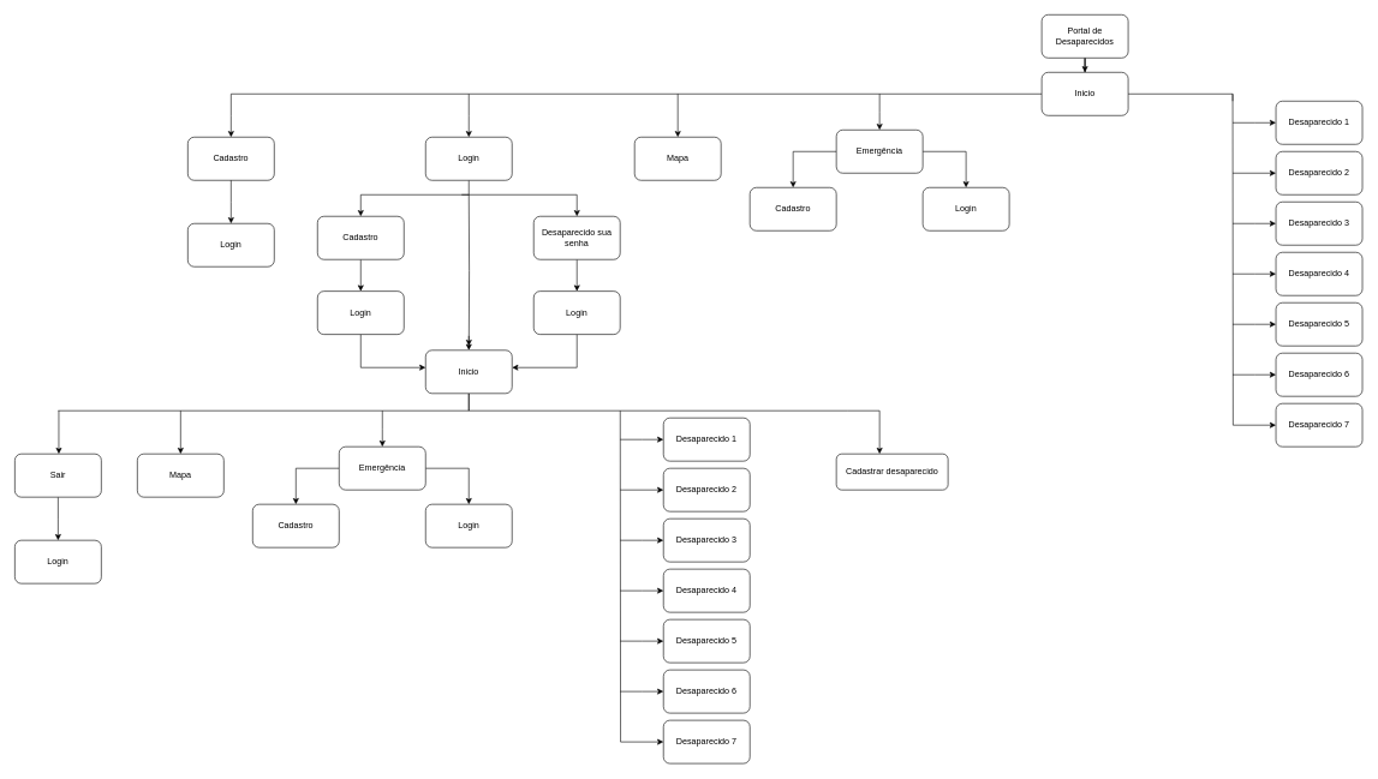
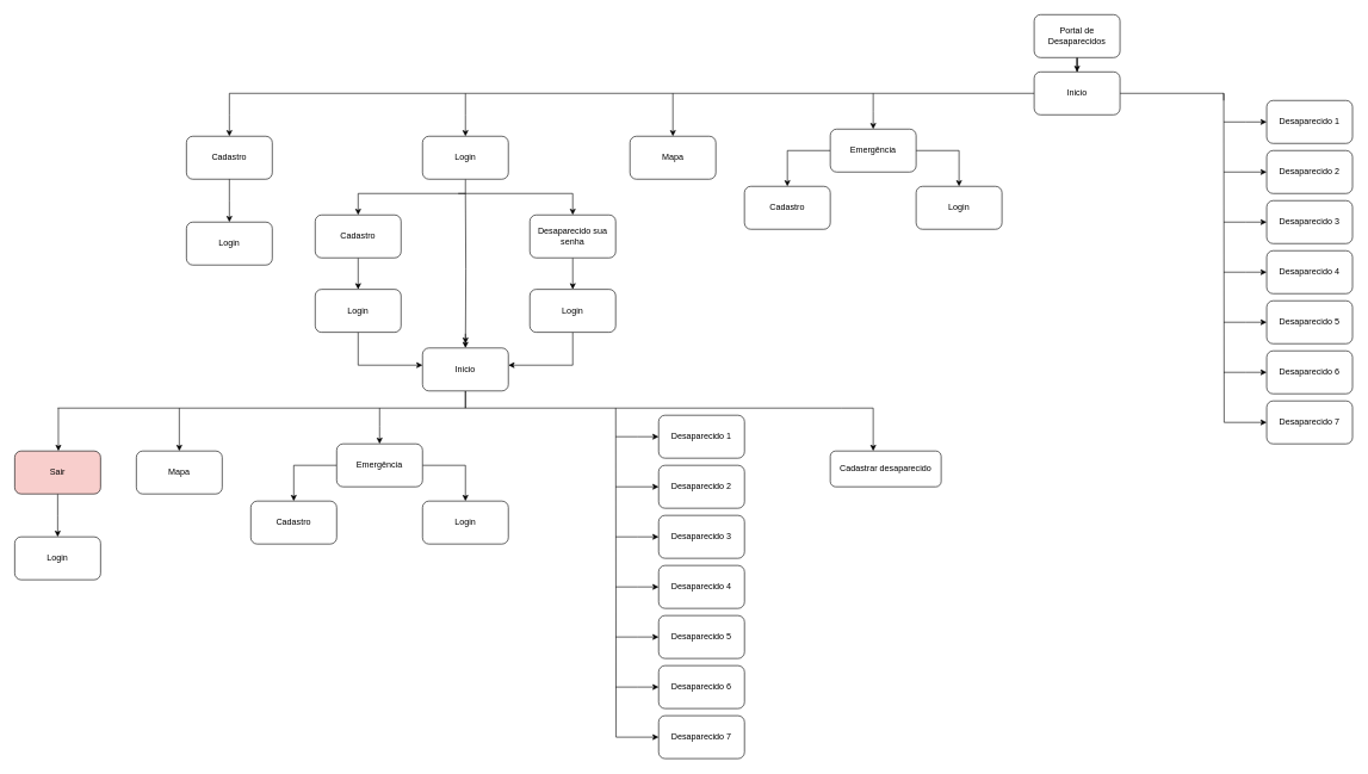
- <mxCell id="71" value="Sair" style="rounded=1;whiteSpace=wrap;html=1;" vertex="1" parent="1"><mxGeometry x="20" y="630" width="120" height="60" as="geometry" /></mxCell>
+ <mxCell id="71" value="Sair" style="rounded=1;whiteSpace=wrap;html=1;fillColor=#f8cecc;" vertex="1" parent="1"><mxGeometry x="20" y="630" width="120" height="60" as="geometry" /></mxCell>
